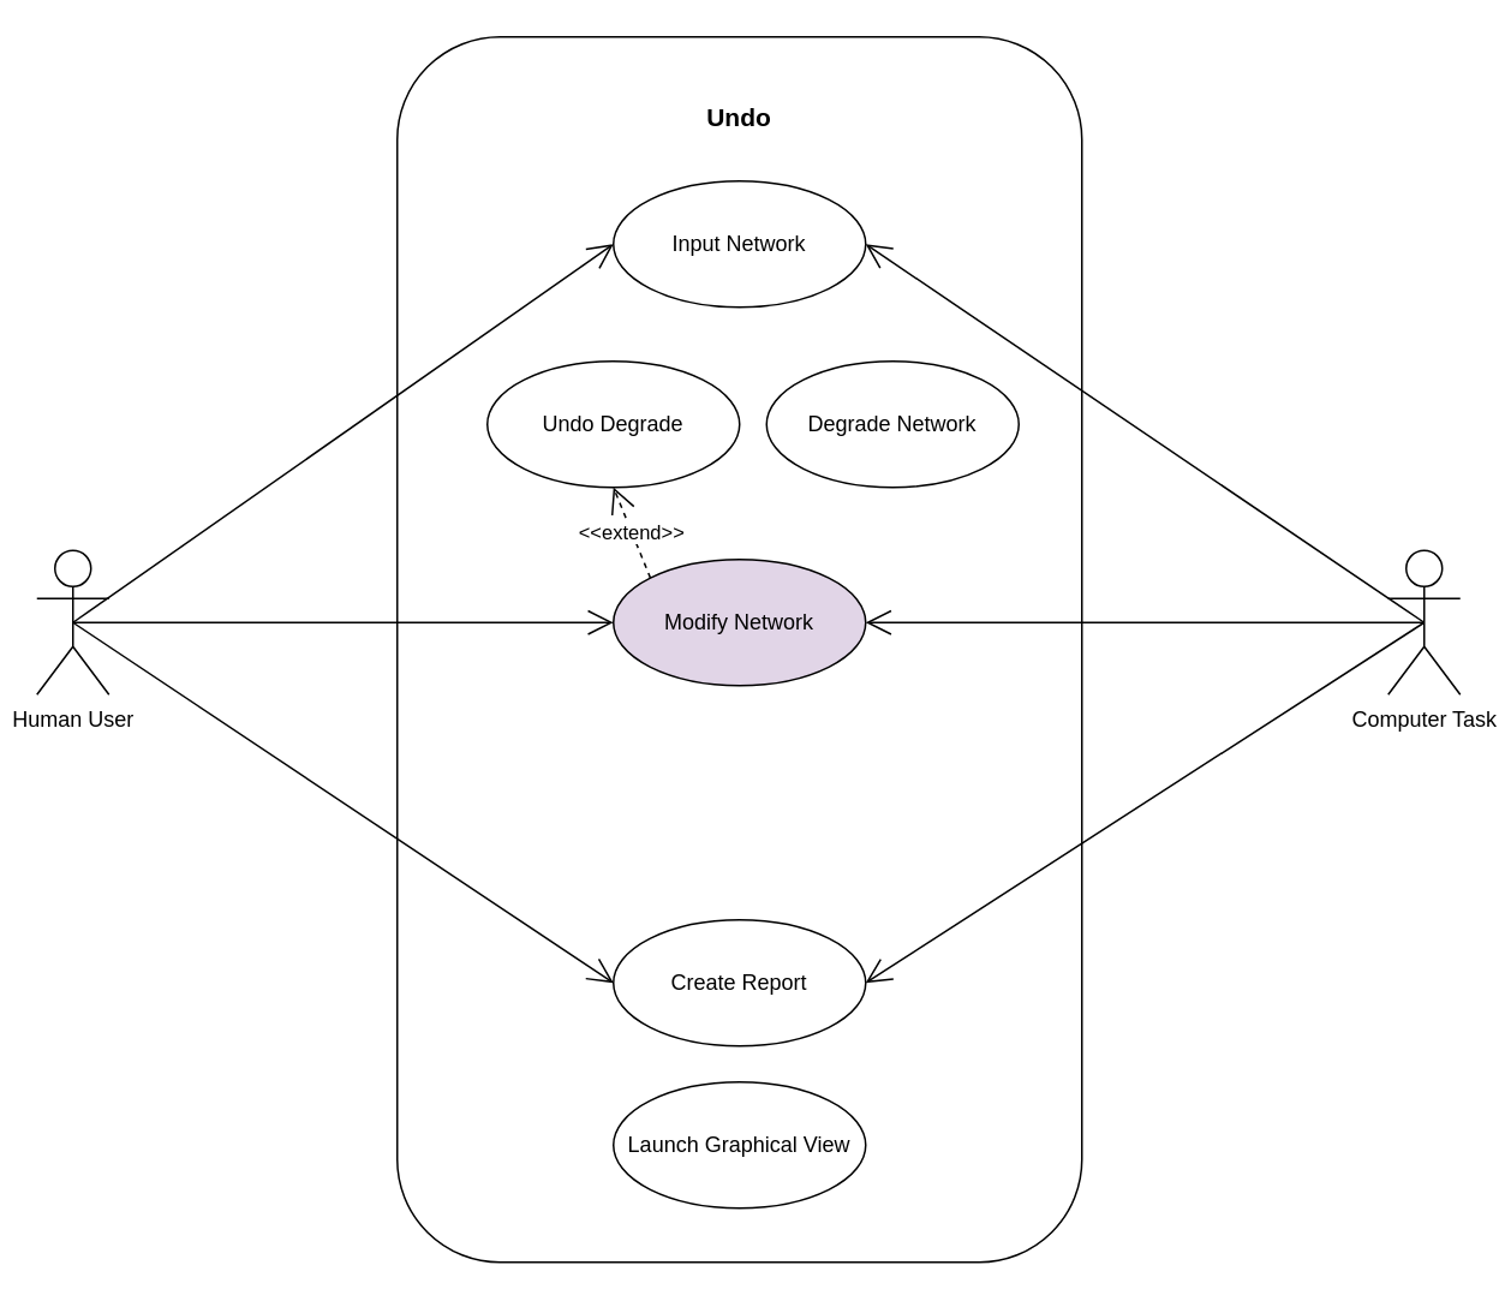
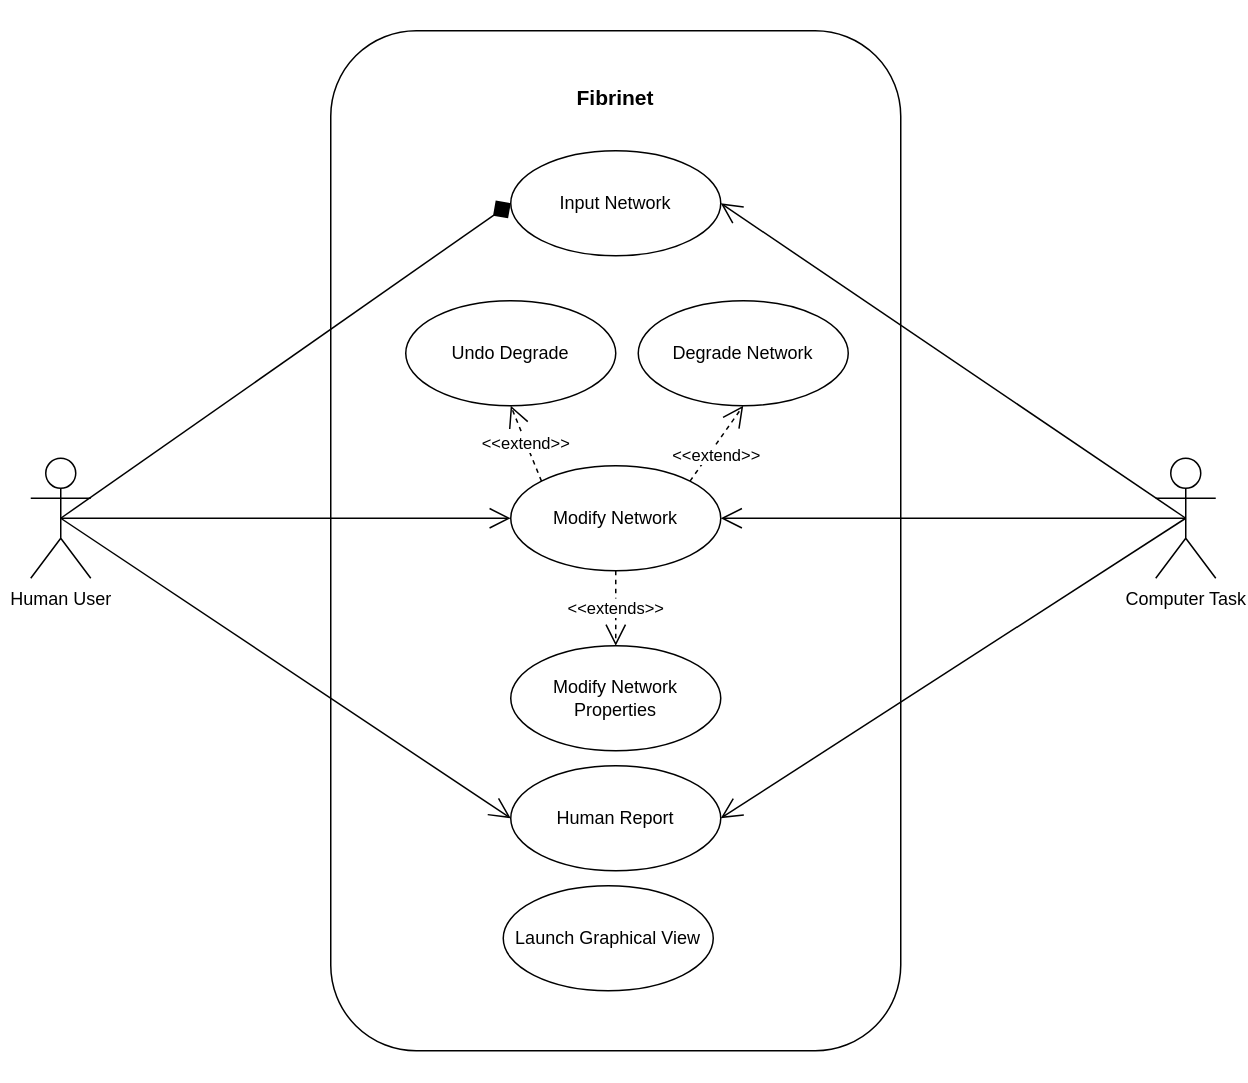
- <mxCell id="3" value="&lt;span style=&quot;font-size: 14px;&quot;&gt;&lt;b&gt;Undo&lt;/b&gt;&lt;/span&gt;" style="text;html=1;align=center;verticalAlign=middle;whiteSpace=wrap;rounded=0;" parent="1" vertex="1"><mxGeometry x="380" y="50" width="60" height="30" as="geometry" /></mxCell>
+ <mxCell id="3" value="&lt;span style=&quot;font-size: 14px;&quot;&gt;&lt;b&gt;Fibrinet&lt;/b&gt;&lt;/span&gt;" style="text;html=1;align=center;verticalAlign=middle;whiteSpace=wrap;rounded=0;" parent="1" vertex="1"><mxGeometry x="380" y="50" width="60" height="30" as="geometry" /></mxCell>
- <mxCell id="14" value="" style="endArrow=open;endFill=1;endSize=12;html=1;rounded=0;entryX=0;entryY=0.5;entryDx=0;entryDy=0;exitX=0.5;exitY=0.5;exitDx=0;exitDy=0;exitPerimeter=0;" parent="1" source="4" target="5" edge="1"><mxGeometry width="160" relative="1" as="geometry"><mxPoint x="70" y="525" as="sourcePoint" /><mxPoint x="690" y="490" as="targetPoint" /></mxGeometry></mxCell>
+ <mxCell id="14" value="" style="endArrow=diamond;endFill=1;endSize=12;html=1;rounded=0;entryX=0;entryY=0.5;entryDx=0;entryDy=0;exitX=0.5;exitY=0.5;exitDx=0;exitDy=0;exitPerimeter=0;" parent="1" source="4" target="5" edge="1"><mxGeometry width="160" relative="1" as="geometry"><mxPoint x="70" y="525" as="sourcePoint" /><mxPoint x="690" y="490" as="targetPoint" /></mxGeometry></mxCell>
+ <mxCell id="11" value="&amp;lt;&amp;lt;extend&amp;gt;&amp;gt;" style="endArrow=open;endSize=12;dashed=1;html=1;rounded=0;entryX=0.5;entryY=1;entryDx=0;entryDy=0;exitX=1;exitY=0;exitDx=0;exitDy=0;" parent="1" source="6" target="10" edge="1"><mxGeometry x="-0.233" y="-4" width="160" relative="1" as="geometry"><mxPoint x="360" y="335" as="sourcePoint" /><mxPoint x="400" y="330" as="targetPoint" /><mxPoint as="offset" /></mxGeometry></mxCell>
- <mxCell id="6" value="Modify Network" style="ellipse;whiteSpace=wrap;html=1;fillColor=#e1d5e7;" parent="1" vertex="1"><mxGeometry x="340" y="310" width="140" height="70" as="geometry" /></mxCell>
+ <mxCell id="6" value="Modify Network" style="ellipse;whiteSpace=wrap;html=1;" parent="1" vertex="1"><mxGeometry x="340" y="310" width="140" height="70" as="geometry" /></mxCell>
+ <mxCell id="13" value="&amp;lt;&amp;lt;extends&amp;gt;&amp;gt;" style="endArrow=open;endSize=12;dashed=1;html=1;rounded=0;entryX=0.5;entryY=0;entryDx=0;entryDy=0;exitX=0.5;exitY=1;exitDx=0;exitDy=0;" parent="1" source="6" target="12" edge="1"><mxGeometry width="160" relative="1" as="geometry"><mxPoint x="160.003" y="682.395" as="sourcePoint" /><mxPoint x="230.22" y="522" as="targetPoint" /></mxGeometry></mxCell>
+ <mxCell id="12" value="Modify Network Properties" style="ellipse;whiteSpace=wrap;html=1;" parent="1" vertex="1"><mxGeometry x="340" y="430" width="140" height="70" as="geometry" /></mxCell>
- <mxCell id="9" value="Create Report" style="ellipse;whiteSpace=wrap;html=1;" parent="1" vertex="1"><mxGeometry x="340" y="510" width="140" height="70" as="geometry" /></mxCell>
+ <mxCell id="9" value="Human Report" style="ellipse;whiteSpace=wrap;html=1;" parent="1" vertex="1"><mxGeometry x="340" y="510" width="140" height="70" as="geometry" /></mxCell>
- <mxCell id="21" value="Launch Graphical View" style="ellipse;whiteSpace=wrap;html=1;" vertex="1" parent="1"><mxGeometry x="340" y="600" width="140" height="70" as="geometry" /></mxCell>
+ <mxCell id="21" value="Launch Graphical View" style="ellipse;whiteSpace=wrap;html=1;" vertex="1" parent="1"><mxGeometry x="335" y="590" width="140" height="70" as="geometry" /></mxCell>
